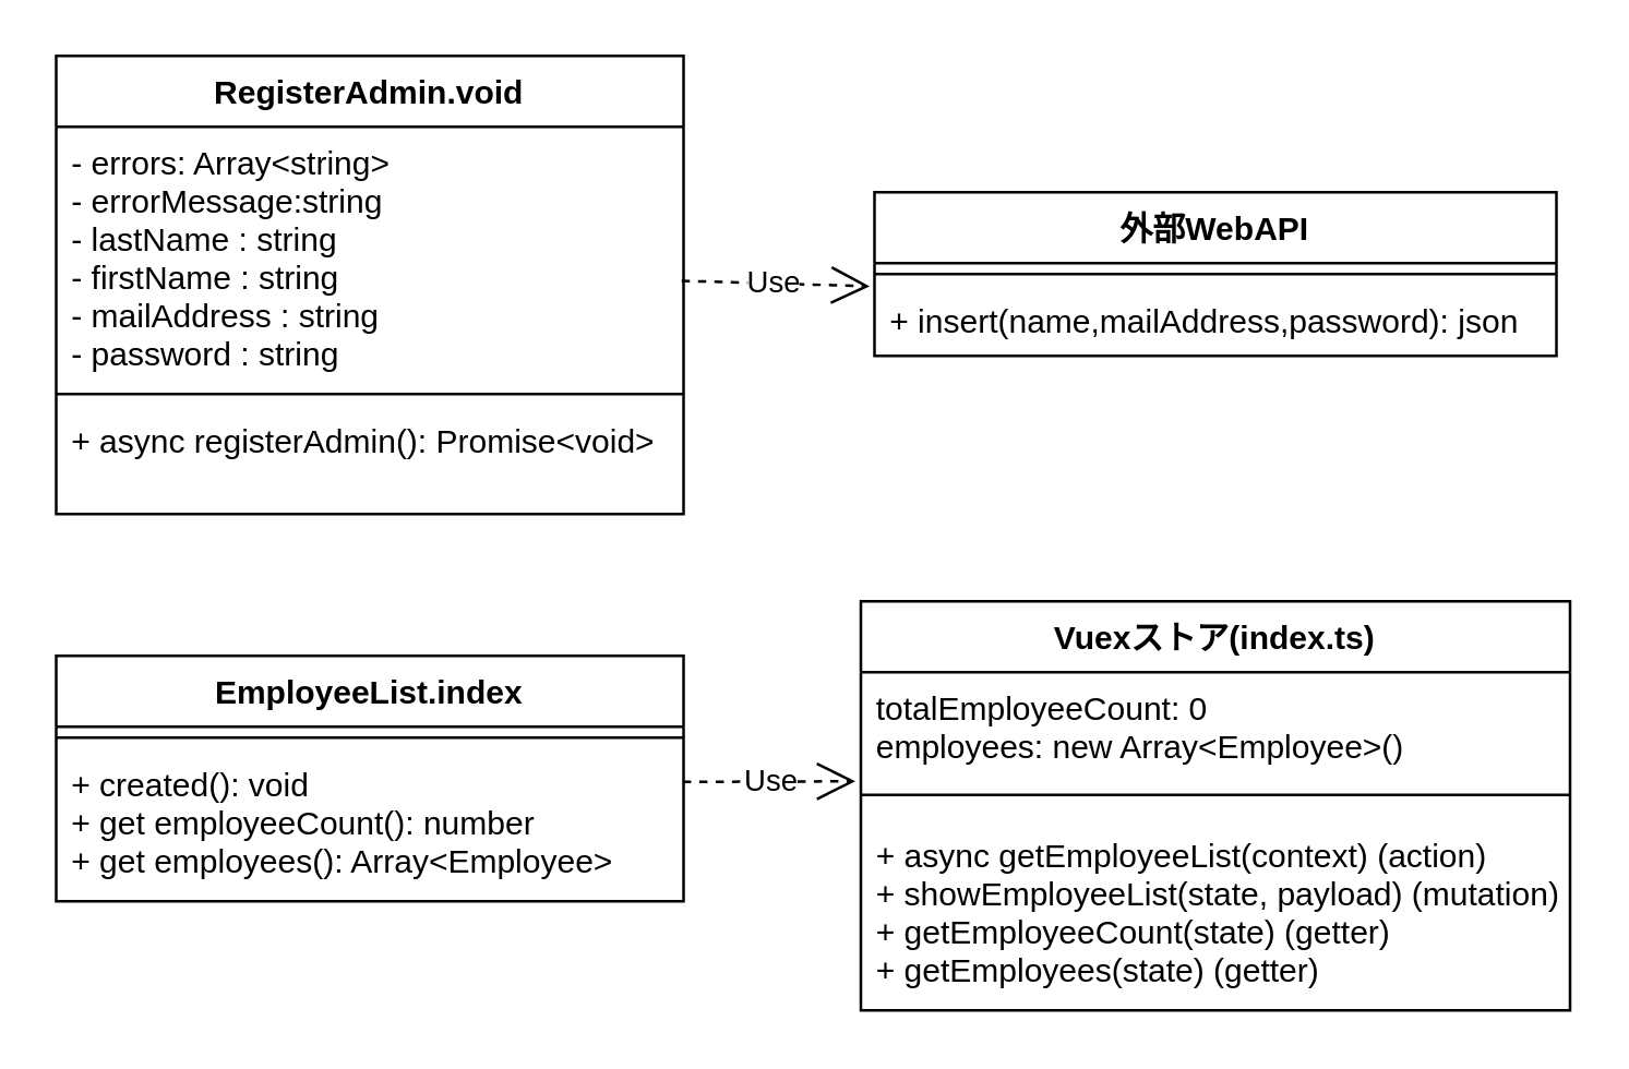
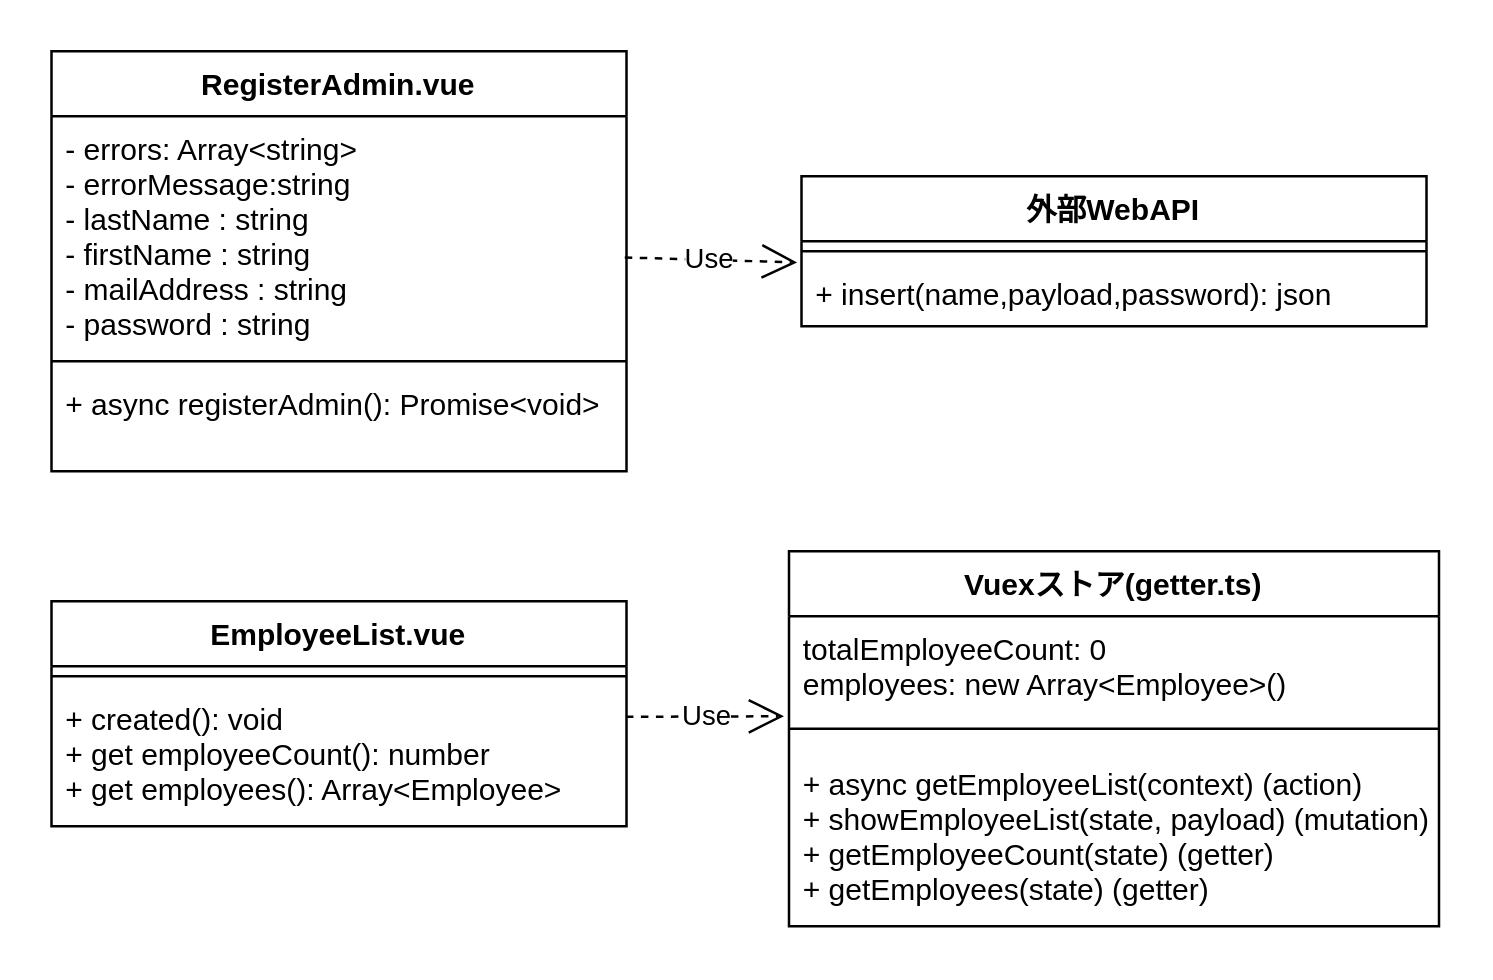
- <mxCell id="2" value="RegisterAdmin.void" style="swimlane;fontStyle=1;align=center;verticalAlign=top;childLayout=stackLayout;horizontal=1;startSize=26;horizontalStack=0;resizeParent=1;resizeParentMax=0;resizeLast=0;collapsible=1;marginBottom=0;" parent="1" vertex="1"><mxGeometry x="20" y="20" width="230" height="168" as="geometry" /></mxCell>
+ <mxCell id="2" value="RegisterAdmin.vue" style="swimlane;fontStyle=1;align=center;verticalAlign=top;childLayout=stackLayout;horizontal=1;startSize=26;horizontalStack=0;resizeParent=1;resizeParentMax=0;resizeLast=0;collapsible=1;marginBottom=0;" parent="1" vertex="1"><mxGeometry x="20" y="20" width="230" height="168" as="geometry" /></mxCell>
- <mxCell id="8" value="+ insert(name,mailAddress,password): json" style="text;strokeColor=none;fillColor=none;align=left;verticalAlign=top;spacingLeft=4;spacingRight=4;overflow=hidden;rotatable=0;points=[[0,0.5],[1,0.5]];portConstraint=eastwest;" vertex="1" parent="6"><mxGeometry y="34" width="250" height="26" as="geometry" /></mxCell>
+ <mxCell id="8" value="+ insert(name,payload,password): json" style="text;strokeColor=none;fillColor=none;align=left;verticalAlign=top;spacingLeft=4;spacingRight=4;overflow=hidden;rotatable=0;points=[[0,0.5],[1,0.5]];portConstraint=eastwest;" vertex="1" parent="6"><mxGeometry y="34" width="250" height="26" as="geometry" /></mxCell>
- <mxCell id="13" value="Vuexストア(index.ts)" style="swimlane;fontStyle=1;align=center;verticalAlign=top;childLayout=stackLayout;horizontal=1;startSize=26;horizontalStack=0;resizeParent=1;resizeParentMax=0;resizeLast=0;collapsible=1;marginBottom=0;" vertex="1" parent="1"><mxGeometry x="315" y="220" width="260" height="150" as="geometry" /></mxCell>
+ <mxCell id="13" value="Vuexストア(getter.ts)" style="swimlane;fontStyle=1;align=center;verticalAlign=top;childLayout=stackLayout;horizontal=1;startSize=26;horizontalStack=0;resizeParent=1;resizeParentMax=0;resizeLast=0;collapsible=1;marginBottom=0;" vertex="1" parent="1"><mxGeometry x="315" y="220" width="260" height="150" as="geometry" /></mxCell>
- <mxCell id="10" value="EmployeeList.index" style="swimlane;fontStyle=1;align=center;verticalAlign=top;childLayout=stackLayout;horizontal=1;startSize=26;horizontalStack=0;resizeParent=1;resizeParentMax=0;resizeLast=0;collapsible=1;marginBottom=0;" vertex="1" parent="1"><mxGeometry x="20" y="240" width="230" height="90" as="geometry" /></mxCell>
+ <mxCell id="10" value="EmployeeList.vue" style="swimlane;fontStyle=1;align=center;verticalAlign=top;childLayout=stackLayout;horizontal=1;startSize=26;horizontalStack=0;resizeParent=1;resizeParentMax=0;resizeLast=0;collapsible=1;marginBottom=0;" vertex="1" parent="1"><mxGeometry x="20" y="240" width="230" height="90" as="geometry" /></mxCell>
